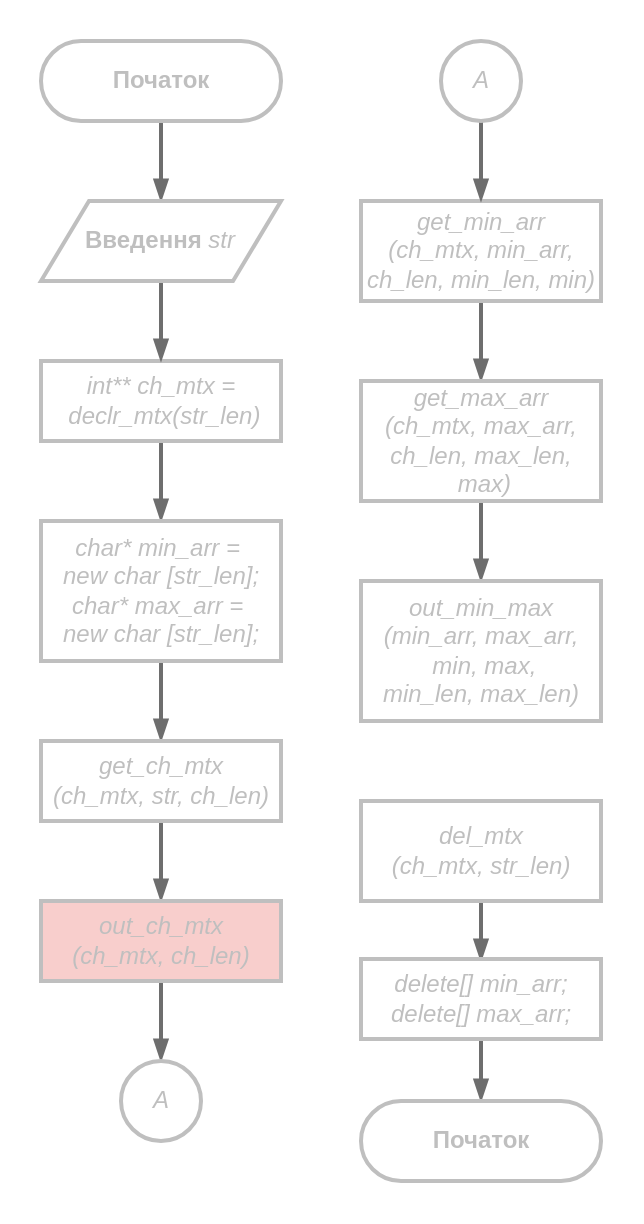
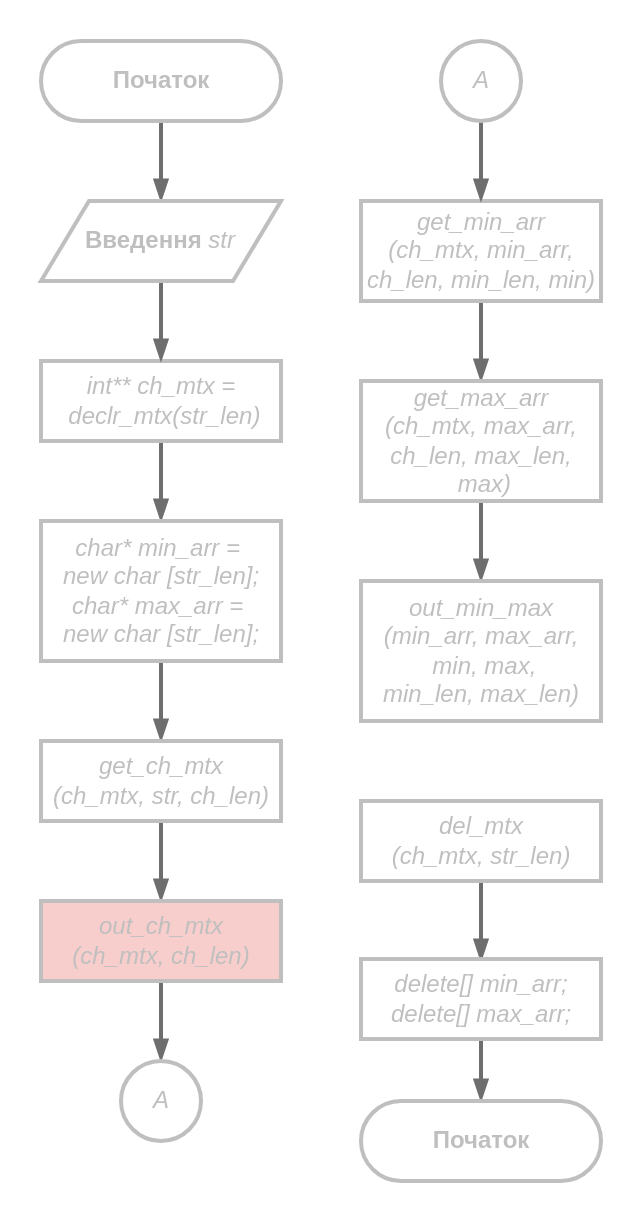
- <mxCell id="20" value="&lt;i&gt;del_mtx&lt;br&gt;(ch_mtx, str_len)&lt;/i&gt;" style="html=1;dashed=0;whitespace=wrap;fontColor=#BFBFBF;strokeColor=#BFBFBF;strokeWidth=2;" vertex="1" parent="1"><mxGeometry x="180" y="400" width="120" height="50" as="geometry" /></mxCell>
+ <mxCell id="20" value="&lt;i&gt;del_mtx&lt;br&gt;(ch_mtx, str_len)&lt;/i&gt;" style="html=1;dashed=0;whitespace=wrap;fontColor=#BFBFBF;strokeColor=#BFBFBF;strokeWidth=2;" vertex="1" parent="1"><mxGeometry x="180" y="400" width="120" height="40" as="geometry" /></mxCell>
